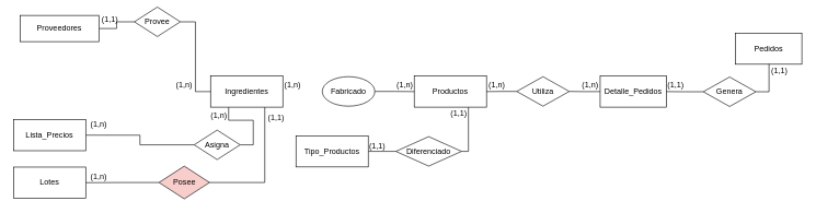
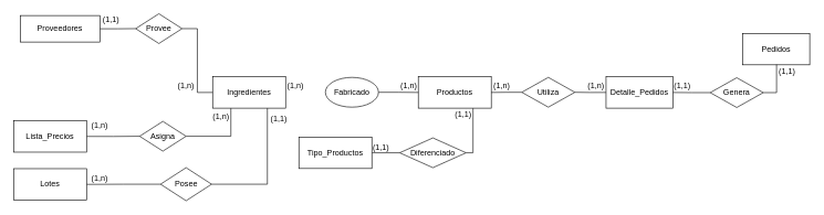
- <mxCell id="8" value="Provee" style="rhombus;whiteSpace=wrap;html=1;" vertex="1" parent="1"><mxGeometry x="204" y="10.25" width="70" height="45" as="geometry" /></mxCell>
+ <mxCell id="8" value="Provee" style="rhombus;whiteSpace=wrap;html=1;" vertex="1" parent="1"><mxGeometry x="204" y="20.25" width="70" height="45" as="geometry" /></mxCell>
- <mxCell id="13" value="Asigna" style="rhombus;whiteSpace=wrap;html=1;" vertex="1" parent="1"><mxGeometry x="295" y="198" width="70" height="45" as="geometry" /></mxCell>
+ <mxCell id="13" value="Asigna" style="rhombus;whiteSpace=wrap;html=1;" vertex="1" parent="1"><mxGeometry x="210" y="183" width="70" height="45" as="geometry" /></mxCell>
- <mxCell id="17" value="Posee" style="rhombus;whiteSpace=wrap;html=1;fillColor=#f8cecc;" vertex="1" parent="1"><mxGeometry x="241.5" y="253" width="77" height="50" as="geometry" /></mxCell>
+ <mxCell id="17" value="Posee" style="rhombus;whiteSpace=wrap;html=1;" vertex="1" parent="1"><mxGeometry x="241.5" y="253" width="77" height="50" as="geometry" /></mxCell>
